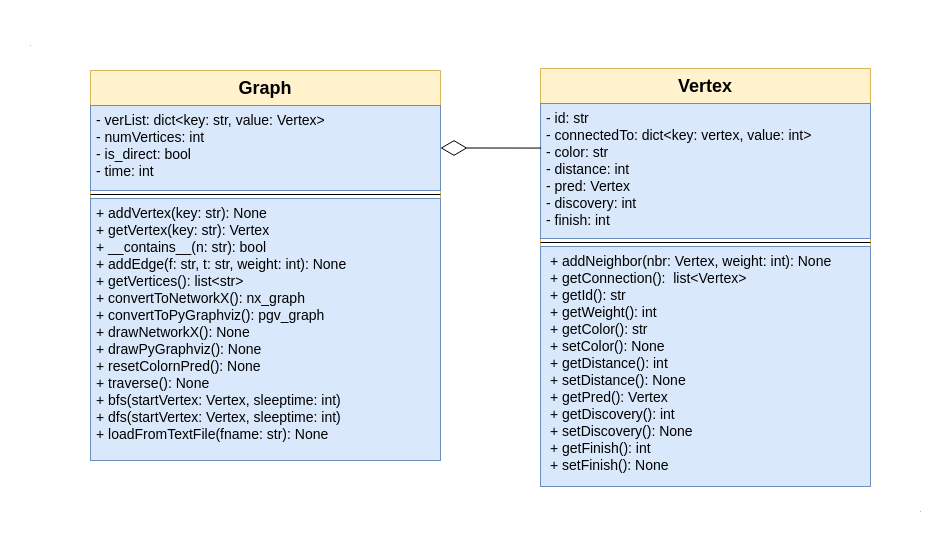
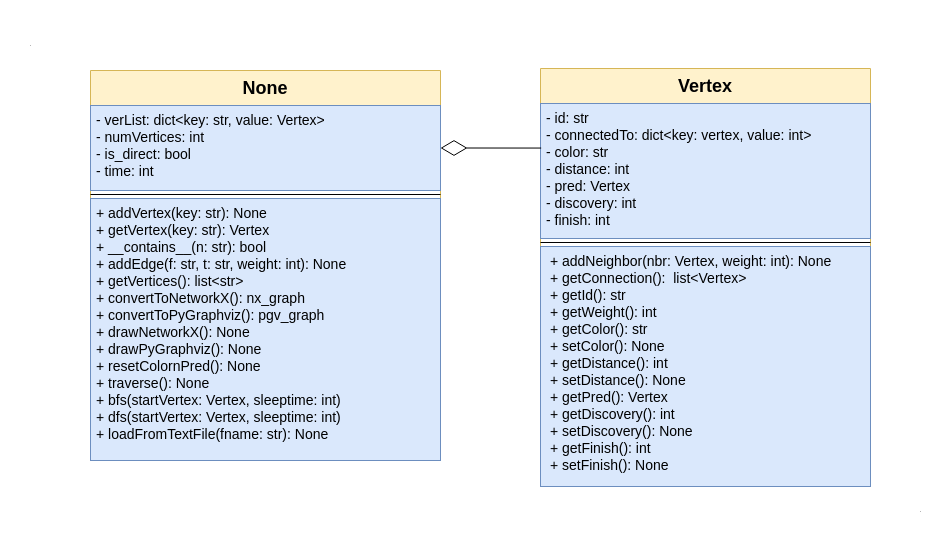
- <mxCell id="2" value="Graph" style="swimlane;fontStyle=1;align=center;verticalAlign=top;childLayout=stackLayout;horizontal=1;startSize=35;horizontalStack=0;resizeParent=1;resizeParentMax=0;resizeLast=0;collapsible=1;marginBottom=0;fontSize=18;fillColor=#fff2cc;strokeColor=#d6b656;" vertex="1" parent="1"><mxGeometry x="90" y="70" width="350" height="390" as="geometry" /></mxCell>
+ <mxCell id="2" value="None" style="swimlane;fontStyle=1;align=center;verticalAlign=top;childLayout=stackLayout;horizontal=1;startSize=35;horizontalStack=0;resizeParent=1;resizeParentMax=0;resizeLast=0;collapsible=1;marginBottom=0;fontSize=18;fillColor=#fff2cc;strokeColor=#d6b656;" vertex="1" parent="1"><mxGeometry x="90" y="70" width="350" height="390" as="geometry" /></mxCell>
